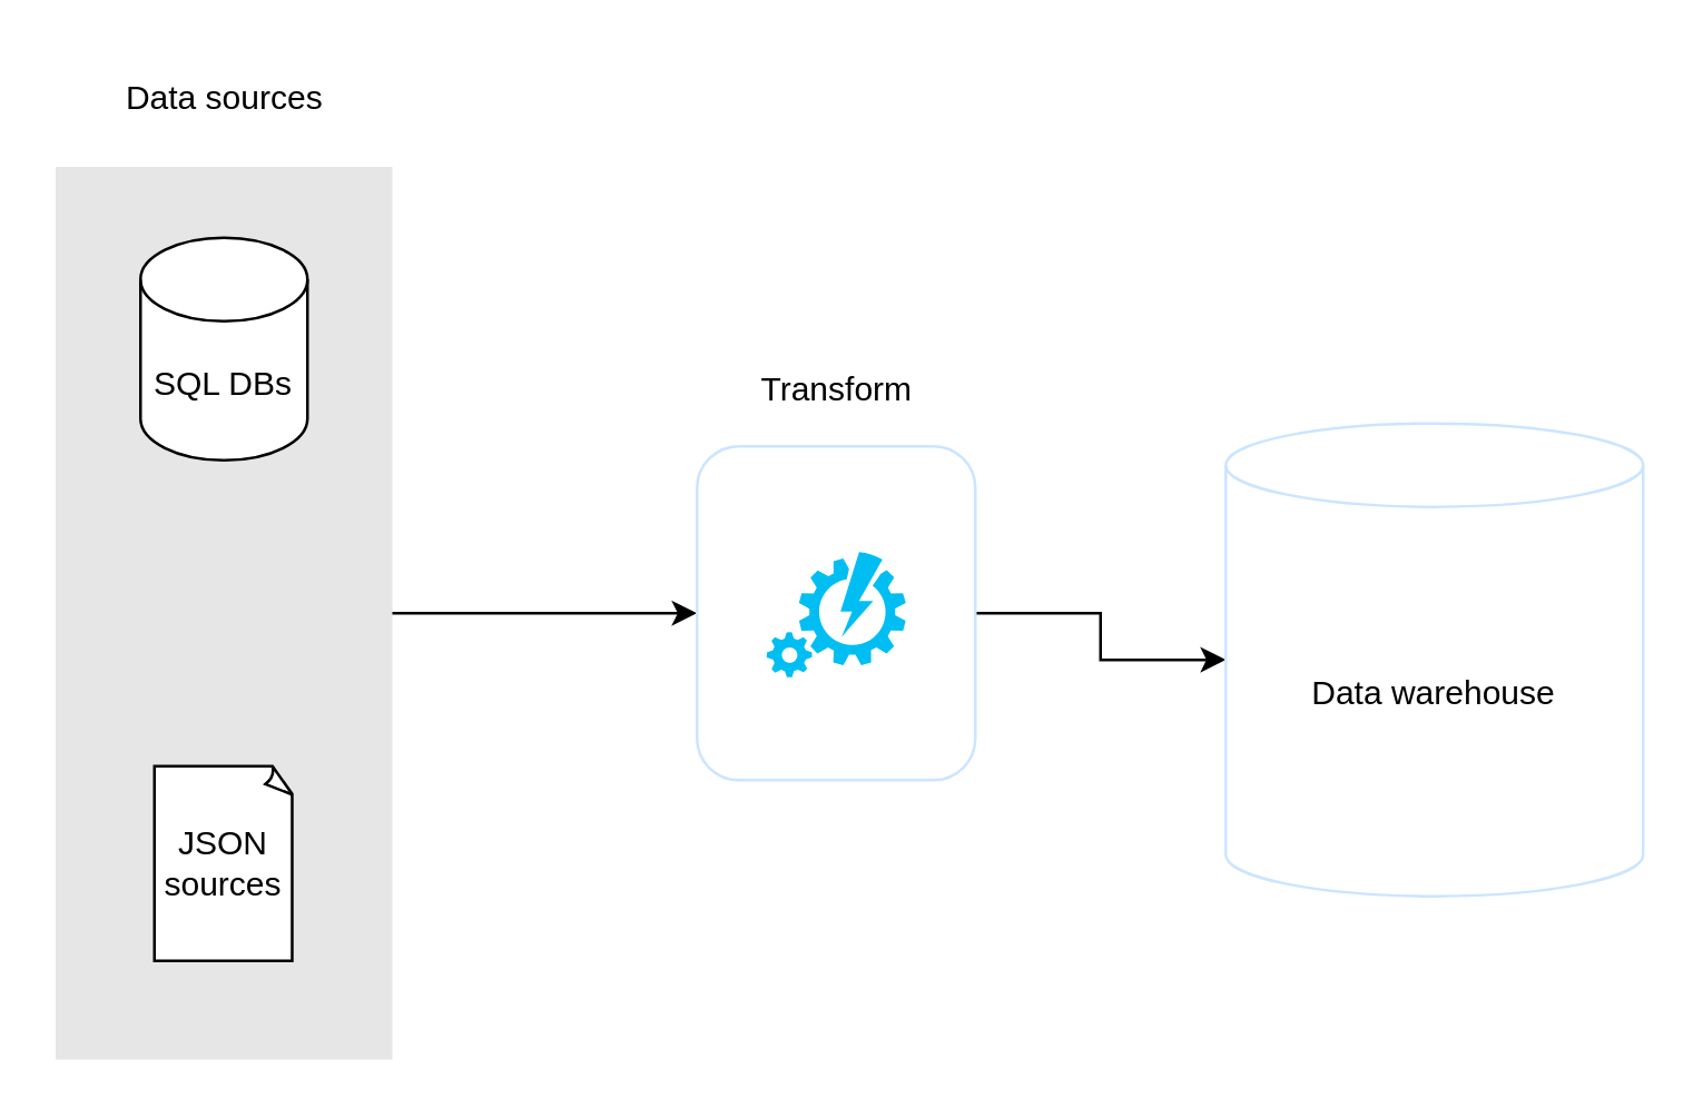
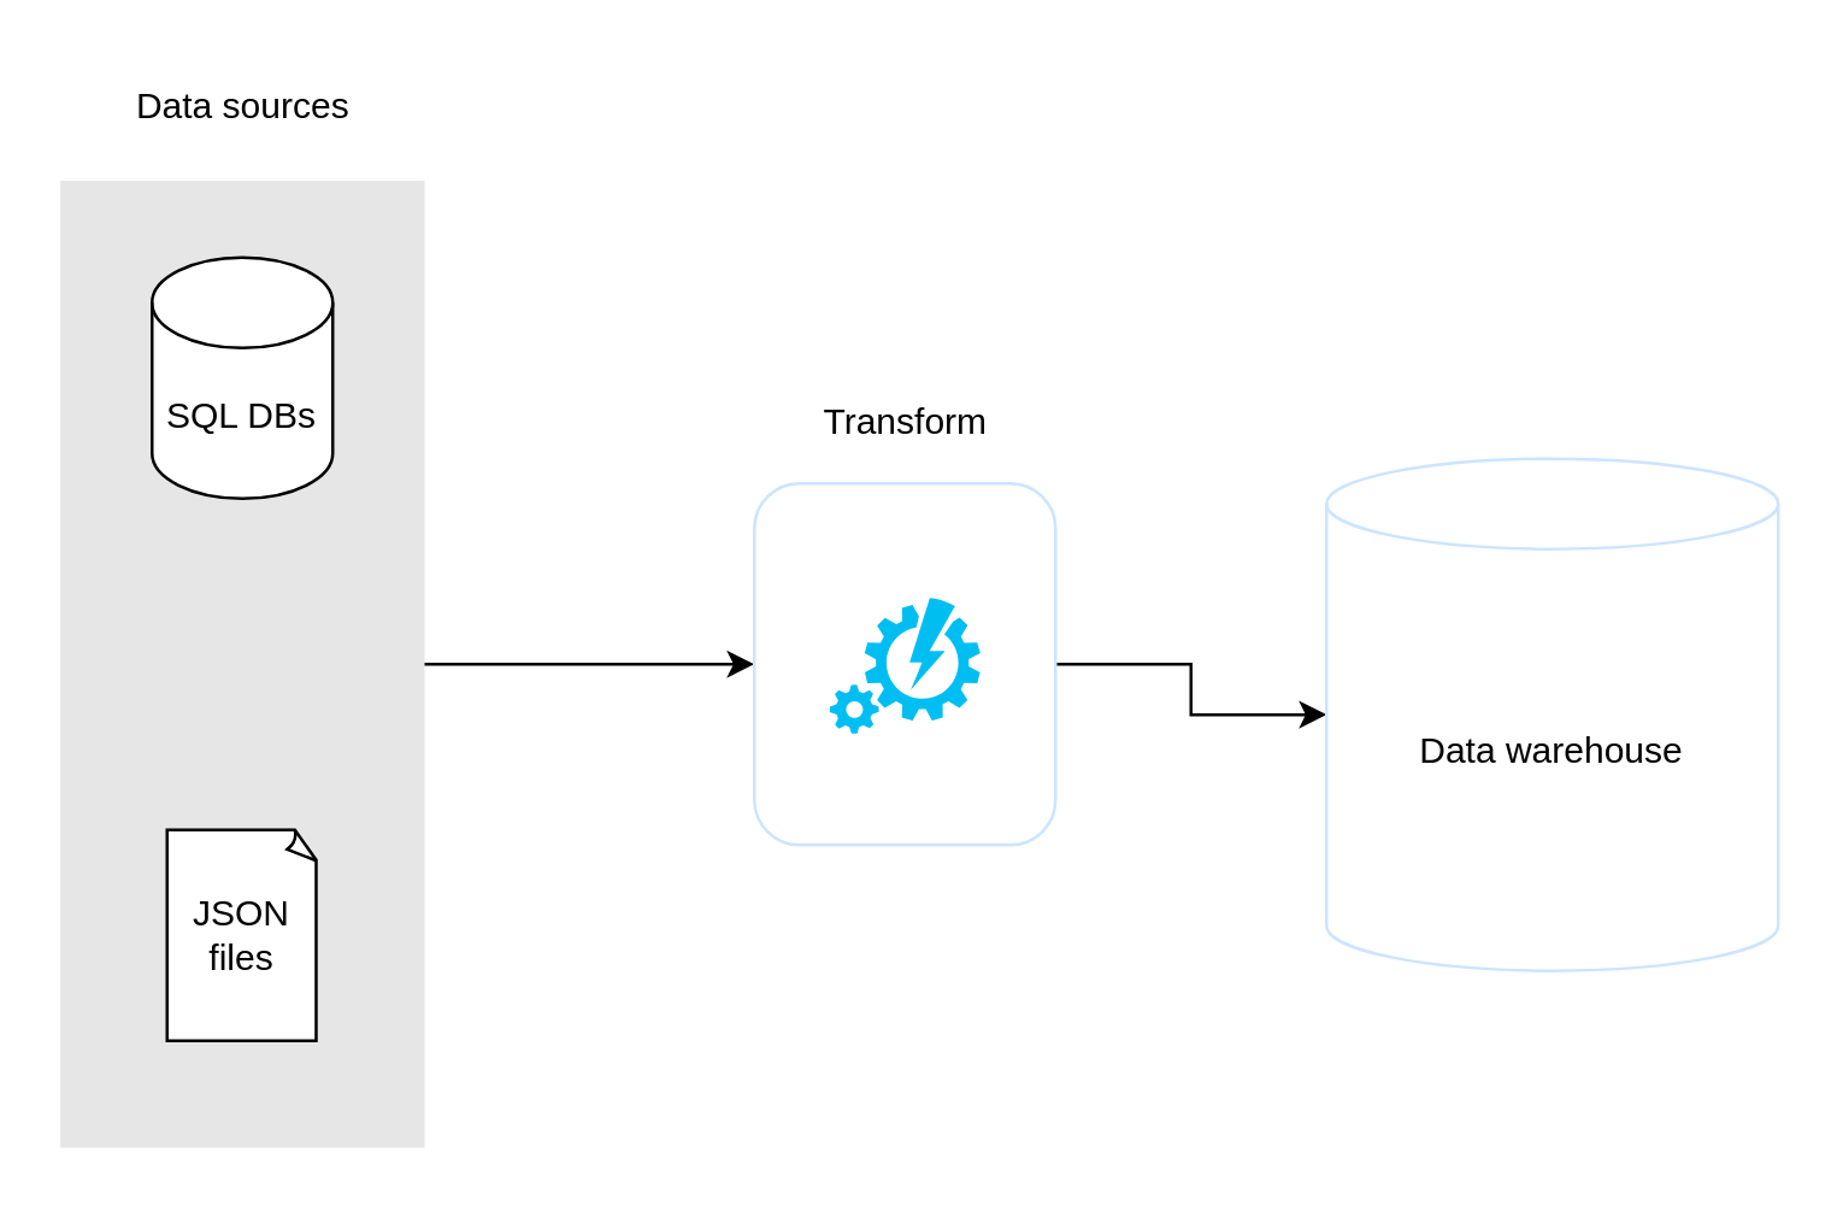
- <mxCell id="5" value="JSON sources" style="whiteSpace=wrap;html=1;shape=mxgraph.basic.document" vertex="1" parent="1"><mxGeometry x="55" y="275" width="50" height="70" as="geometry" /></mxCell>
+ <mxCell id="5" value="JSON files" style="whiteSpace=wrap;html=1;shape=mxgraph.basic.document" vertex="1" parent="1"><mxGeometry x="55" y="275" width="50" height="70" as="geometry" /></mxCell>
